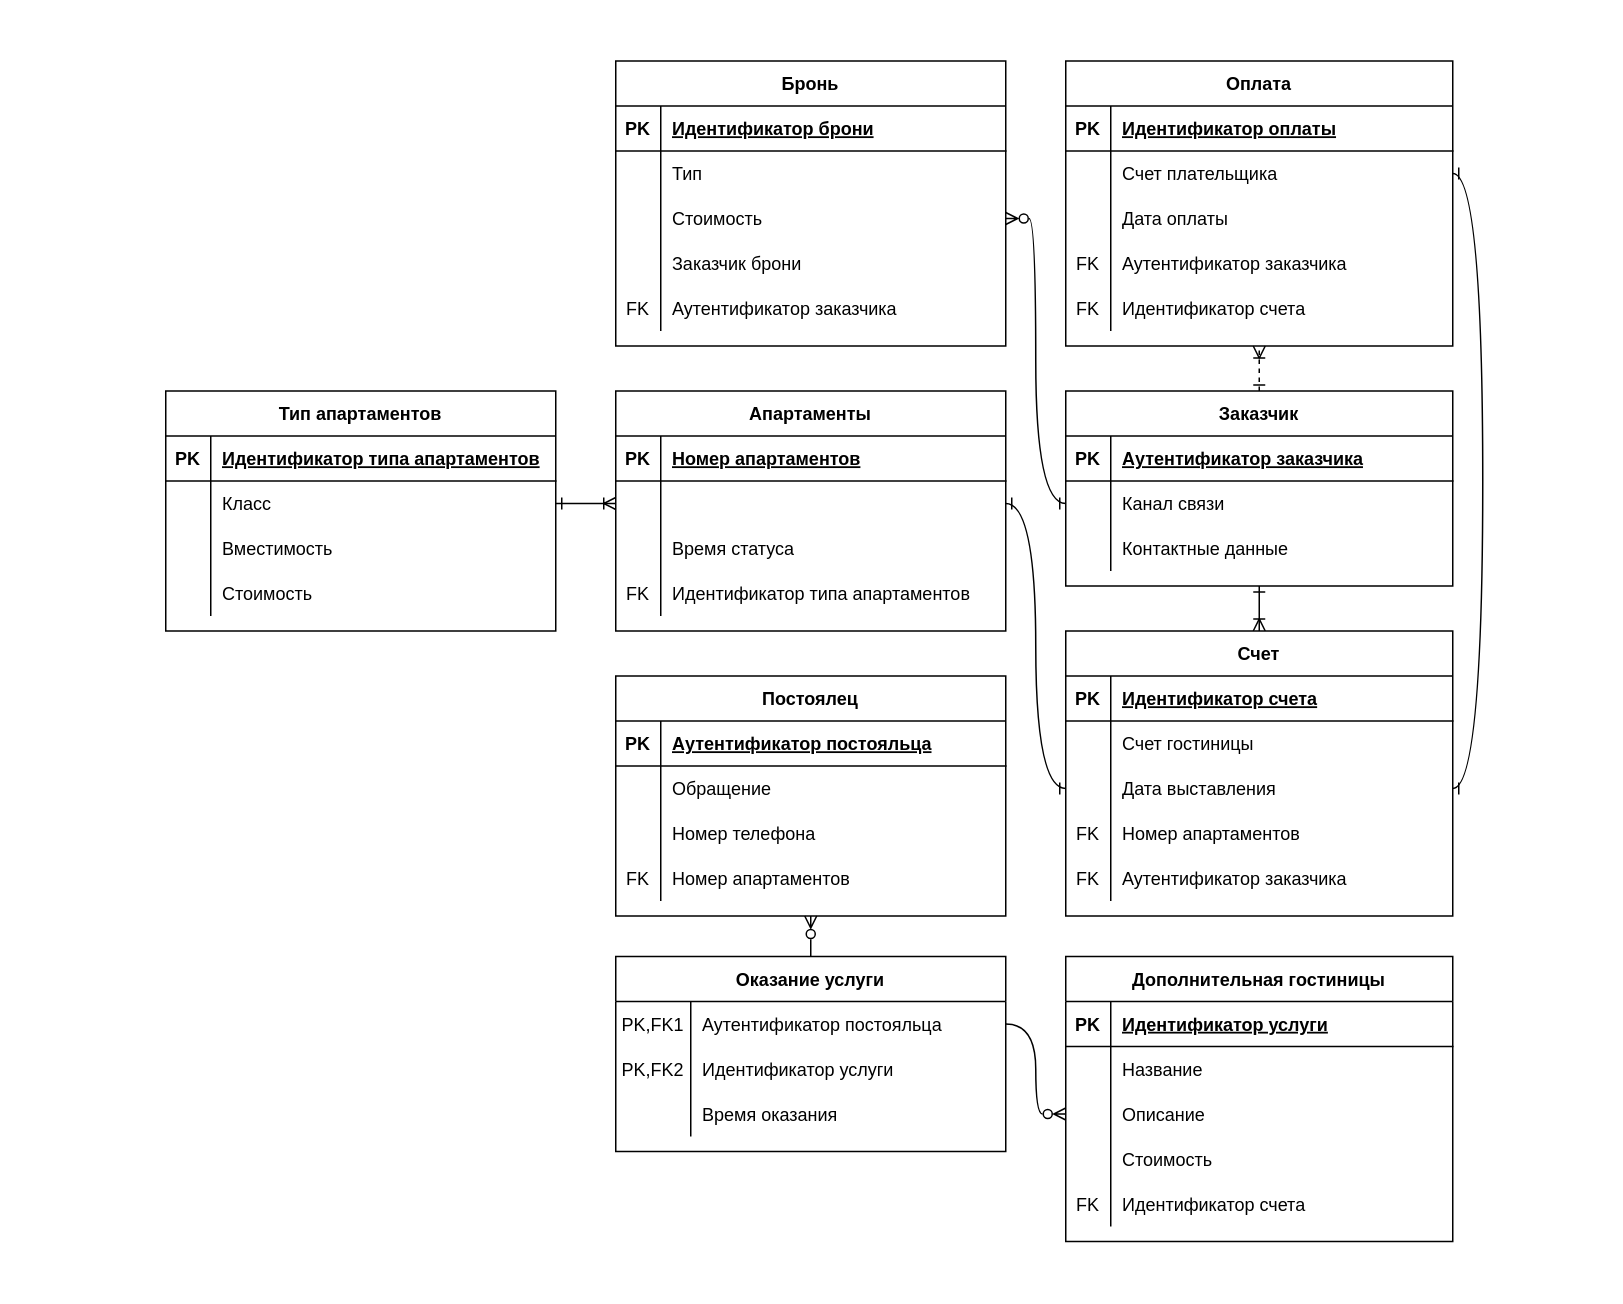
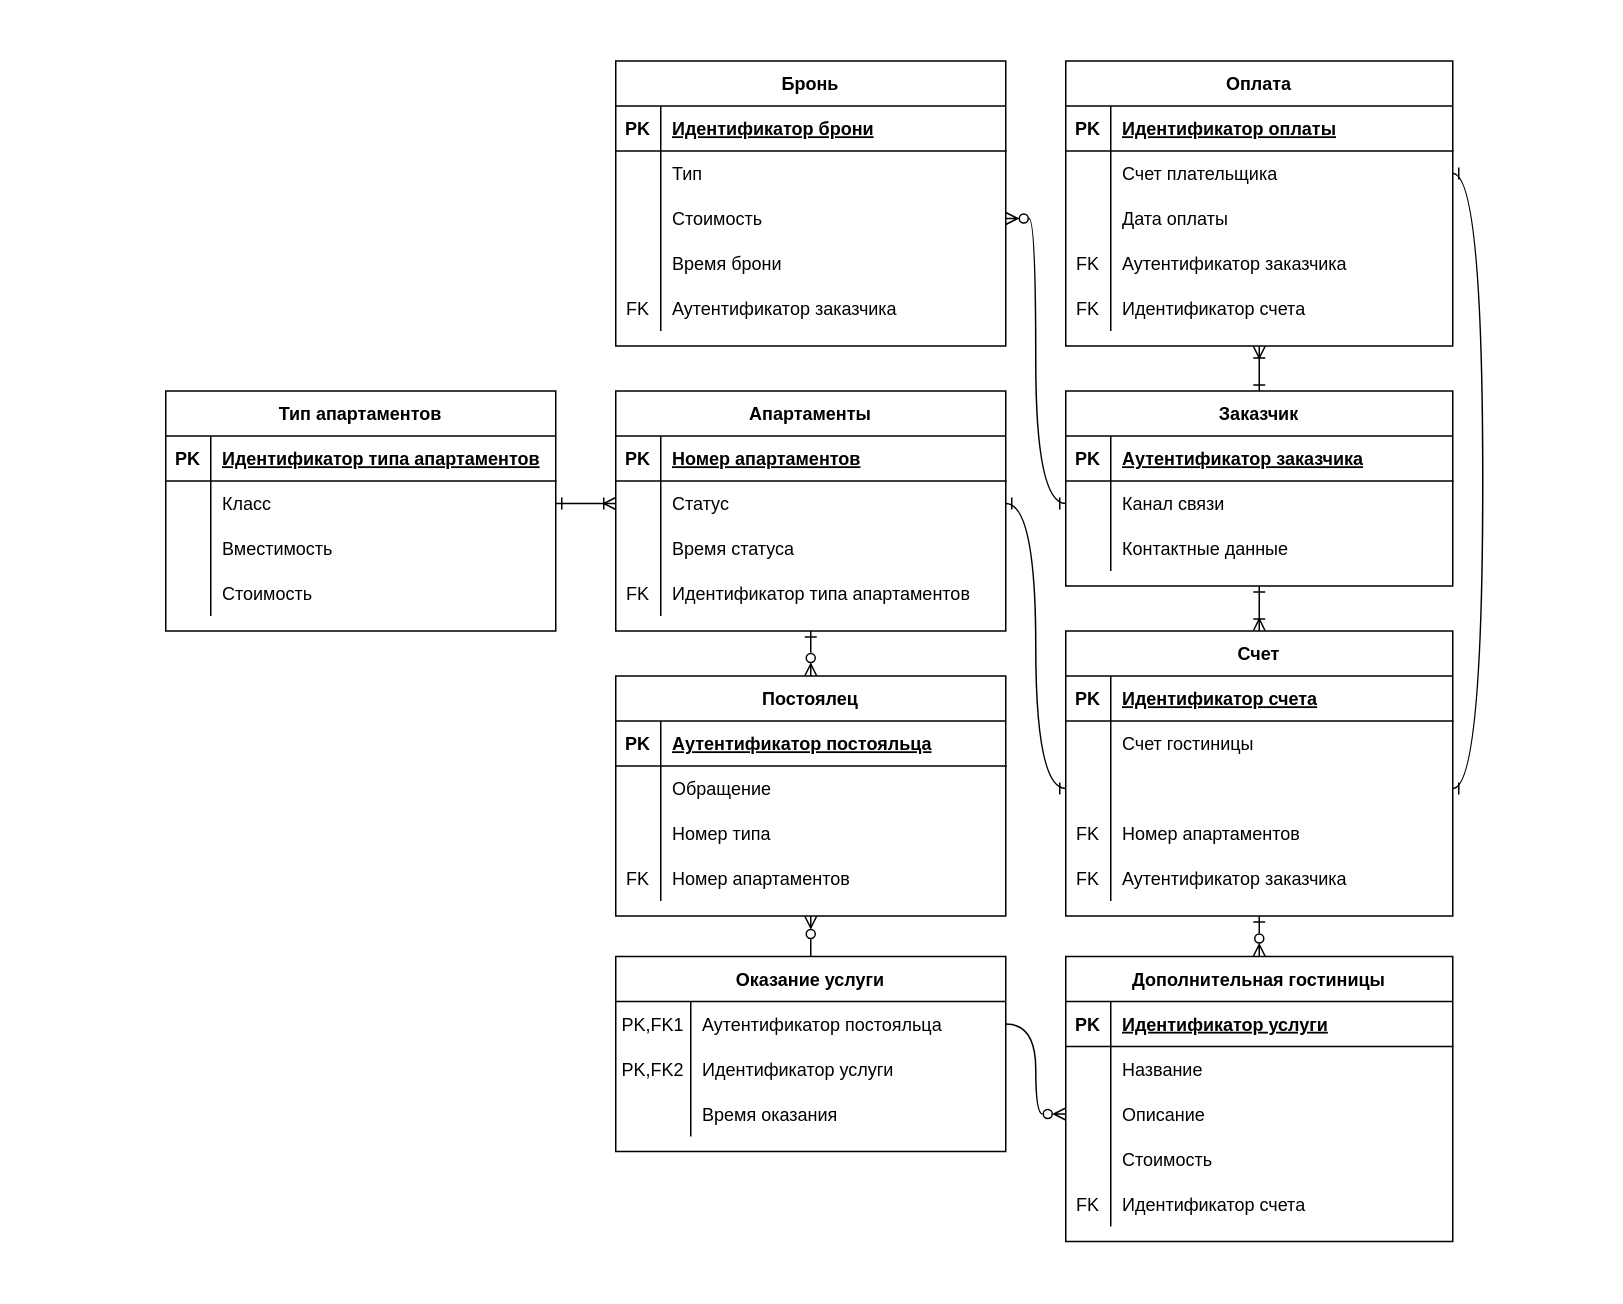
- <mxCell id="102" value="Заказчик брони" style="shape=partialRectangle;overflow=hidden;connectable=0;fillColor=none;top=0;left=0;bottom=0;right=0;align=left;spacingLeft=6;" parent="100" vertex="1"><mxGeometry x="30" width="230" height="30" as="geometry"><mxRectangle width="230" height="30" as="alternateBounds" /></mxGeometry></mxCell>
+ <mxCell id="102" value="Время брони" style="shape=partialRectangle;overflow=hidden;connectable=0;fillColor=none;top=0;left=0;bottom=0;right=0;align=left;spacingLeft=6;" parent="100" vertex="1"><mxGeometry x="30" width="230" height="30" as="geometry"><mxRectangle width="230" height="30" as="alternateBounds" /></mxGeometry></mxCell>
- <mxCell id="79" style="edgeStyle=orthogonalEdgeStyle;rounded=0;orthogonalLoop=1;jettySize=auto;html=1;exitX=0.5;exitY=0;exitDx=0;exitDy=0;entryX=0.5;entryY=1;entryDx=0;entryDy=0;endArrow=ERoneToMany;endFill=0;startArrow=ERone;startFill=0;dashed=1;" parent="1" source="80" target="106" edge="1"><mxGeometry relative="1" as="geometry" /></mxCell>
+ <mxCell id="79" style="edgeStyle=orthogonalEdgeStyle;rounded=0;orthogonalLoop=1;jettySize=auto;html=1;exitX=0.5;exitY=0;exitDx=0;exitDy=0;entryX=0.5;entryY=1;entryDx=0;entryDy=0;endArrow=ERoneToMany;endFill=0;startArrow=ERone;startFill=0;" parent="1" source="80" target="106" edge="1"><mxGeometry relative="1" as="geometry" /></mxCell>
+ <mxCell id="23" value="Статус" style="shape=partialRectangle;overflow=hidden;connectable=0;fillColor=none;top=0;left=0;bottom=0;right=0;align=left;spacingLeft=6;" parent="21" vertex="1"><mxGeometry x="30" width="230" height="30" as="geometry"><mxRectangle width="230" height="30" as="alternateBounds" /></mxGeometry></mxCell>
+ <mxCell id="30" style="edgeStyle=orthogonalEdgeStyle;rounded=0;orthogonalLoop=1;jettySize=auto;html=1;exitX=0.5;exitY=0;exitDx=0;exitDy=0;entryX=0.5;entryY=1;entryDx=0;entryDy=0;endArrow=ERone;endFill=0;startArrow=ERzeroToMany;startFill=0;curved=1;" parent="1" source="31" target="17" edge="1"><mxGeometry relative="1" as="geometry" /></mxCell>
- <mxCell id="72" value="Дата выставления" style="shape=partialRectangle;overflow=hidden;connectable=0;fillColor=none;top=0;left=0;bottom=0;right=0;align=left;spacingLeft=6;" parent="70" vertex="1"><mxGeometry x="30" width="228" height="30" as="geometry"><mxRectangle width="228" height="30" as="alternateBounds" /></mxGeometry></mxCell>
- <mxCell id="40" value="Номер телефона" style="shape=partialRectangle;overflow=hidden;connectable=0;fillColor=none;top=0;left=0;bottom=0;right=0;align=left;spacingLeft=6;" parent="38" vertex="1"><mxGeometry x="30" width="230" height="30" as="geometry"><mxRectangle width="230" height="30" as="alternateBounds" /></mxGeometry></mxCell>
+ <mxCell id="40" value="Номер типа" style="shape=partialRectangle;overflow=hidden;connectable=0;fillColor=none;top=0;left=0;bottom=0;right=0;align=left;spacingLeft=6;" parent="38" vertex="1"><mxGeometry x="30" width="230" height="30" as="geometry"><mxRectangle width="230" height="30" as="alternateBounds" /></mxGeometry></mxCell>
+ <mxCell id="61" style="edgeStyle=orthogonalEdgeStyle;rounded=0;orthogonalLoop=1;jettySize=auto;html=1;exitX=0.5;exitY=1;exitDx=0;exitDy=0;entryX=0.5;entryY=0;entryDx=0;entryDy=0;endArrow=ERzeroToMany;endFill=0;startArrow=ERone;startFill=0;curved=1;" parent="1" source="63" target="44" edge="1"><mxGeometry relative="1" as="geometry" /></mxCell>
